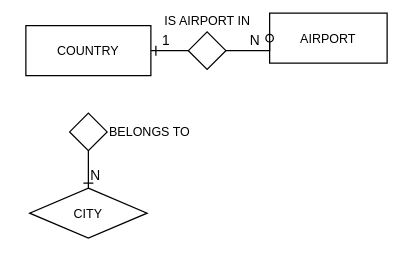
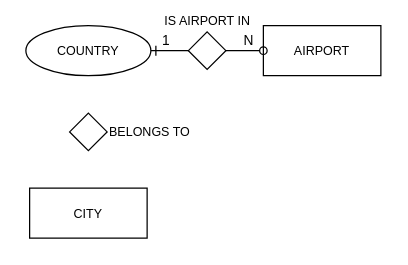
- <mxCell id="2" value="AIRPORT" style="whiteSpace=wrap;html=1;align=center;fontSize=10;" parent="1" vertex="1"><mxGeometry x="215" y="10" width="94" height="40" as="geometry" /></mxCell>
+ <mxCell id="2" value="AIRPORT" style="whiteSpace=wrap;html=1;align=center;fontSize=10;" parent="1" vertex="1"><mxGeometry x="210" y="20" width="94" height="40" as="geometry" /></mxCell>
- <mxCell id="8" value="COUNTRY" style="whiteSpace=wrap;html=1;align=center;fontSize=10;" parent="1" vertex="1"><mxGeometry x="20" y="20" width="100" height="40" as="geometry" /></mxCell>
+ <mxCell id="8" value="COUNTRY" style="ellipse;whiteSpace=wrap;html=1;align=center;fontSize=10;" parent="1" vertex="1"><mxGeometry x="20" y="20" width="100" height="40" as="geometry" /></mxCell>
- <mxCell id="10" style="edgeStyle=orthogonalEdgeStyle;rounded=0;orthogonalLoop=1;jettySize=auto;html=1;exitX=0.5;exitY=1;exitDx=0;exitDy=0;entryX=0.5;entryY=0;entryDx=0;entryDy=0;endArrow=ERone;endFill=0;" edge="1" parent="1" source="12" target="9"><mxGeometry relative="1" as="geometry" /></mxCell>
- <mxCell id="11" value="N" style="edgeLabel;html=1;align=left;verticalAlign=middle;resizable=0;points=[];labelBackgroundColor=none;labelPosition=right;verticalLabelPosition=middle;" vertex="1" connectable="0" parent="10"><mxGeometry x="0.259" relative="1" as="geometry"><mxPoint as="offset" /></mxGeometry></mxCell>
- <mxCell id="9" value="CITY" style="rhombus;whiteSpace=wrap;html=1;align=center;fontSize=10;" vertex="1" parent="1"><mxGeometry x="23" y="150" width="94" height="40" as="geometry" /></mxCell>
+ <mxCell id="9" value="CITY" style="whiteSpace=wrap;html=1;align=center;fontSize=10;" vertex="1" parent="1"><mxGeometry x="23" y="150" width="94" height="40" as="geometry" /></mxCell>
